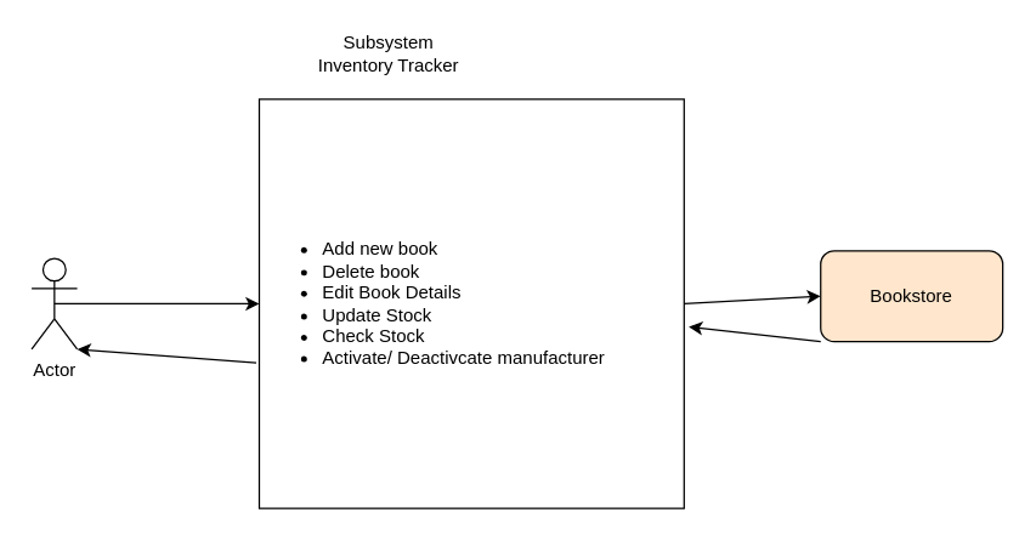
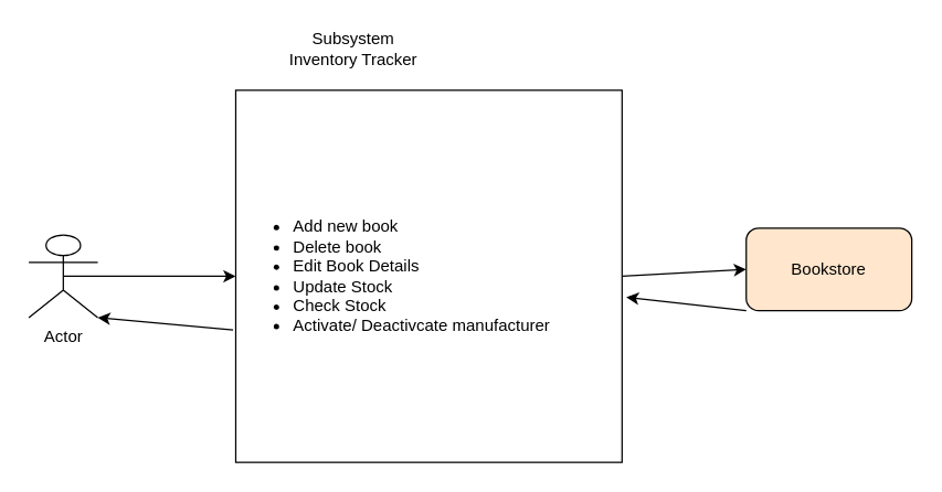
- <mxCell id="2" value="Actor" style="shape=umlActor;verticalLabelPosition=bottom;labelBackgroundColor=#ffffff;verticalAlign=top;html=1;outlineConnect=0;" vertex="1" parent="1"><mxGeometry x="20" y="170" width="30" height="60" as="geometry" /></mxCell>
+ <mxCell id="2" value="Actor" style="shape=umlActor;verticalLabelPosition=bottom;labelBackgroundColor=#ffffff;verticalAlign=top;html=1;outlineConnect=0;" vertex="1" parent="1"><mxGeometry x="20" y="170" width="50" height="60" as="geometry" /></mxCell>
